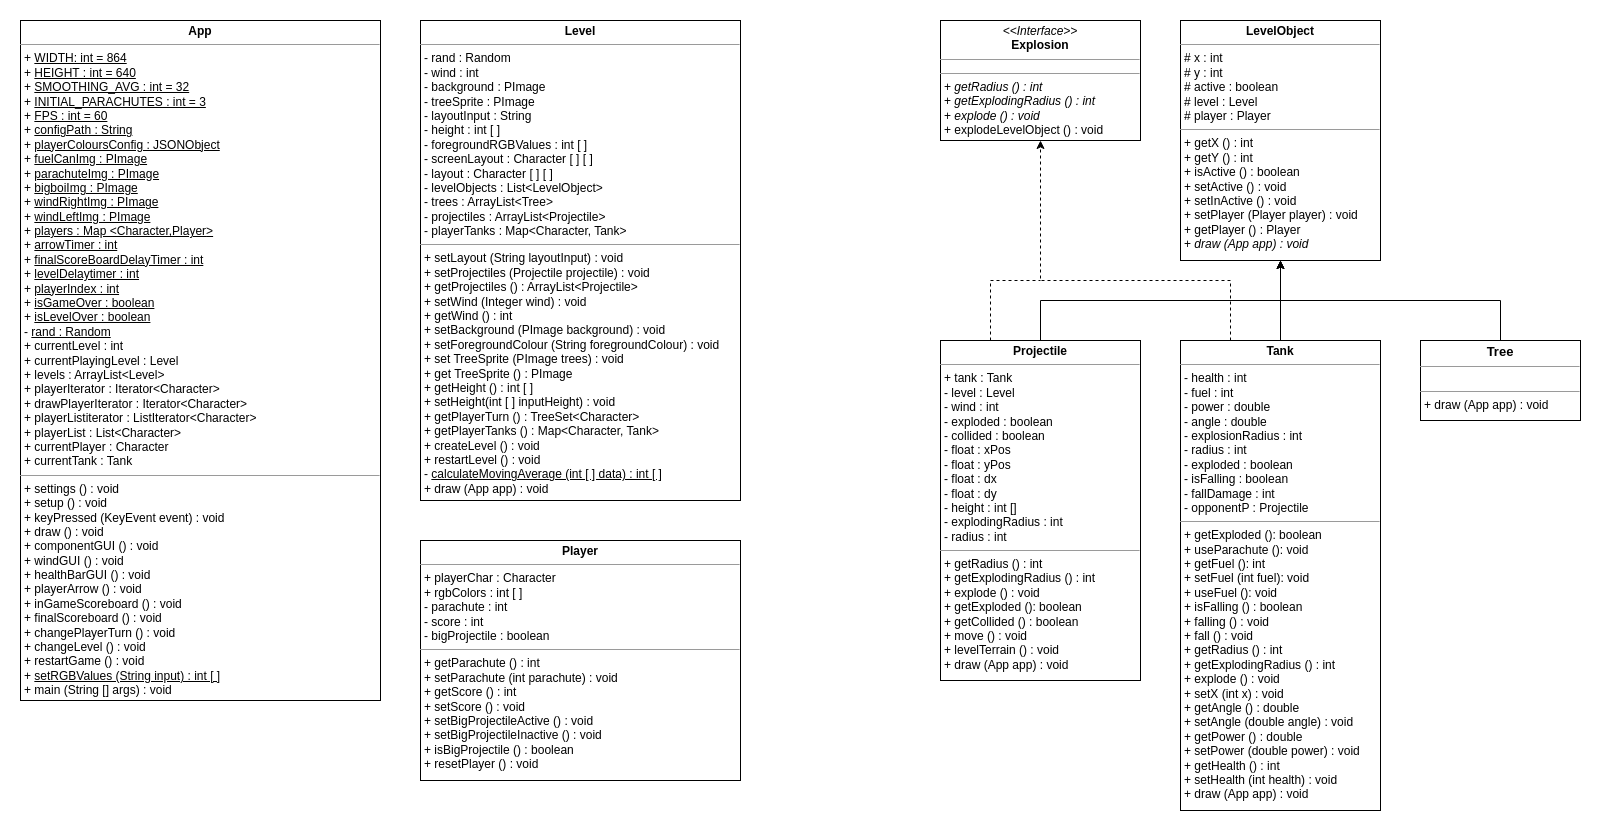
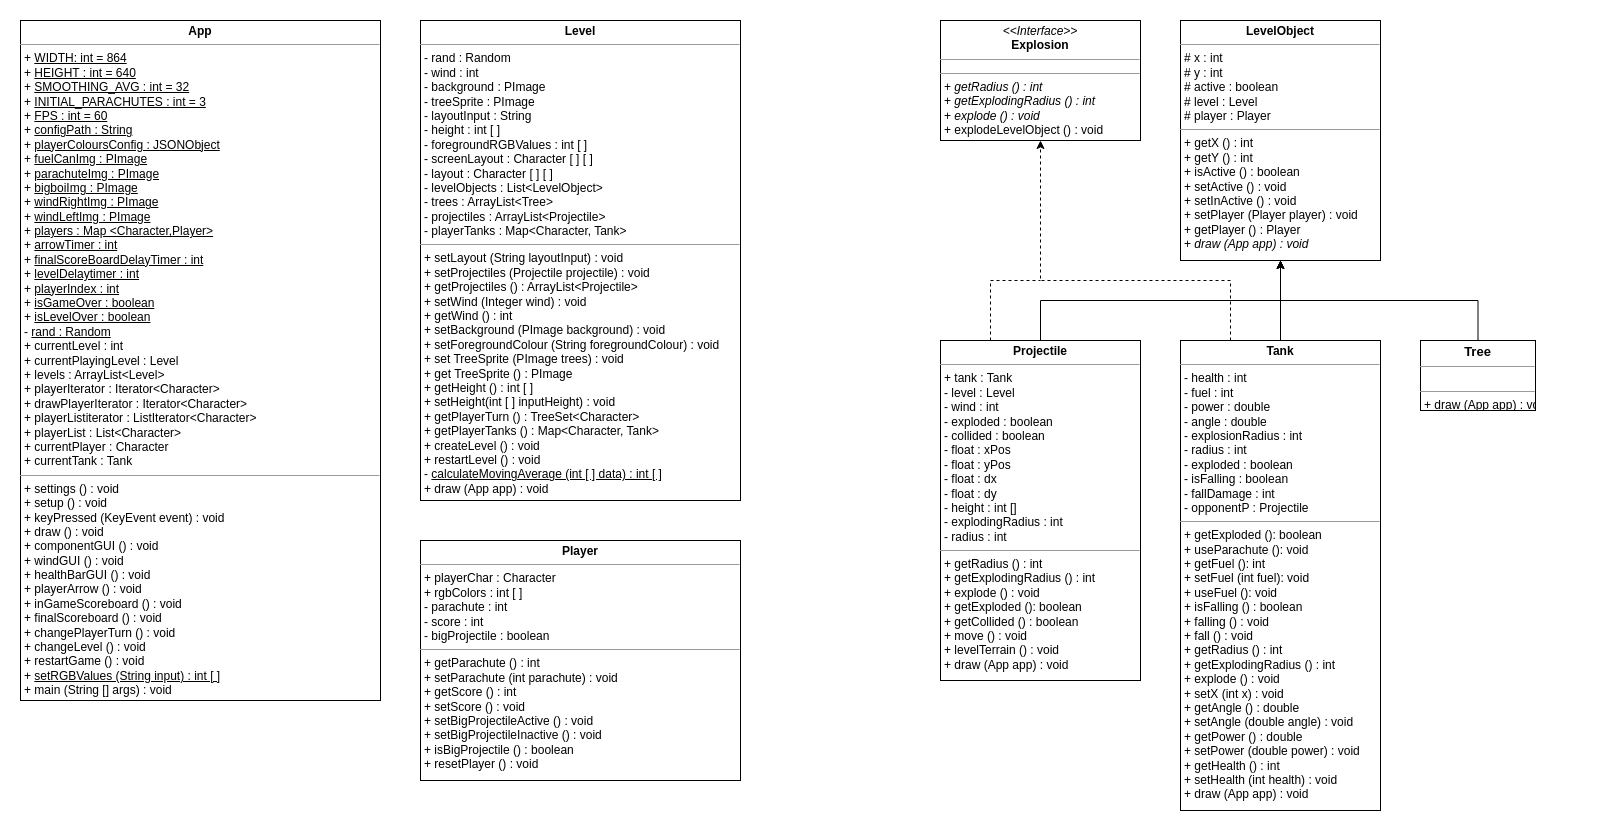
- <mxCell id="10" value="&lt;p style=&quot;margin: 4px 0px 0px; text-align: center; font-size: 13px;&quot;&gt;&lt;b style=&quot;&quot;&gt;&lt;font style=&quot;font-size: 13px;&quot;&gt;Tree&lt;/font&gt;&lt;/b&gt;&lt;/p&gt;&lt;hr style=&quot;font-size: 13px;&quot; size=&quot;1&quot;&gt;&lt;p style=&quot;margin: 0px 0px 0px 4px; font-size: 9px;&quot;&gt;&lt;font style=&quot;font-size: 9px;&quot;&gt;&lt;br&gt;&lt;/font&gt;&lt;/p&gt;&lt;hr style=&quot;font-size: 13px;&quot; size=&quot;1&quot;&gt;&lt;p style=&quot;margin: 0px 0px 0px 4px;&quot;&gt;&lt;font style=&quot;font-size: 12px;&quot;&gt;+ draw (App app) : void&lt;/font&gt;&lt;/p&gt;" style="verticalAlign=top;align=left;overflow=fill;fontSize=12;fontFamily=Helvetica;html=1;" parent="1" vertex="1"><mxGeometry x="1420" y="340" width="160" height="80" as="geometry" /></mxCell>
+ <mxCell id="10" value="&lt;p style=&quot;margin: 4px 0px 0px; text-align: center; font-size: 13px;&quot;&gt;&lt;b style=&quot;&quot;&gt;&lt;font style=&quot;font-size: 13px;&quot;&gt;Tree&lt;/font&gt;&lt;/b&gt;&lt;/p&gt;&lt;hr style=&quot;font-size: 13px;&quot; size=&quot;1&quot;&gt;&lt;p style=&quot;margin: 0px 0px 0px 4px; font-size: 9px;&quot;&gt;&lt;font style=&quot;font-size: 9px;&quot;&gt;&lt;br&gt;&lt;/font&gt;&lt;/p&gt;&lt;hr style=&quot;font-size: 13px;&quot; size=&quot;1&quot;&gt;&lt;p style=&quot;margin: 0px 0px 0px 4px;&quot;&gt;&lt;font style=&quot;font-size: 12px;&quot;&gt;+ draw (App app) : void&lt;/font&gt;&lt;/p&gt;" style="verticalAlign=top;align=left;overflow=fill;fontSize=12;fontFamily=Helvetica;html=1;" parent="1" vertex="1"><mxGeometry x="1420" y="340" width="115" height="70" as="geometry" /></mxCell>
